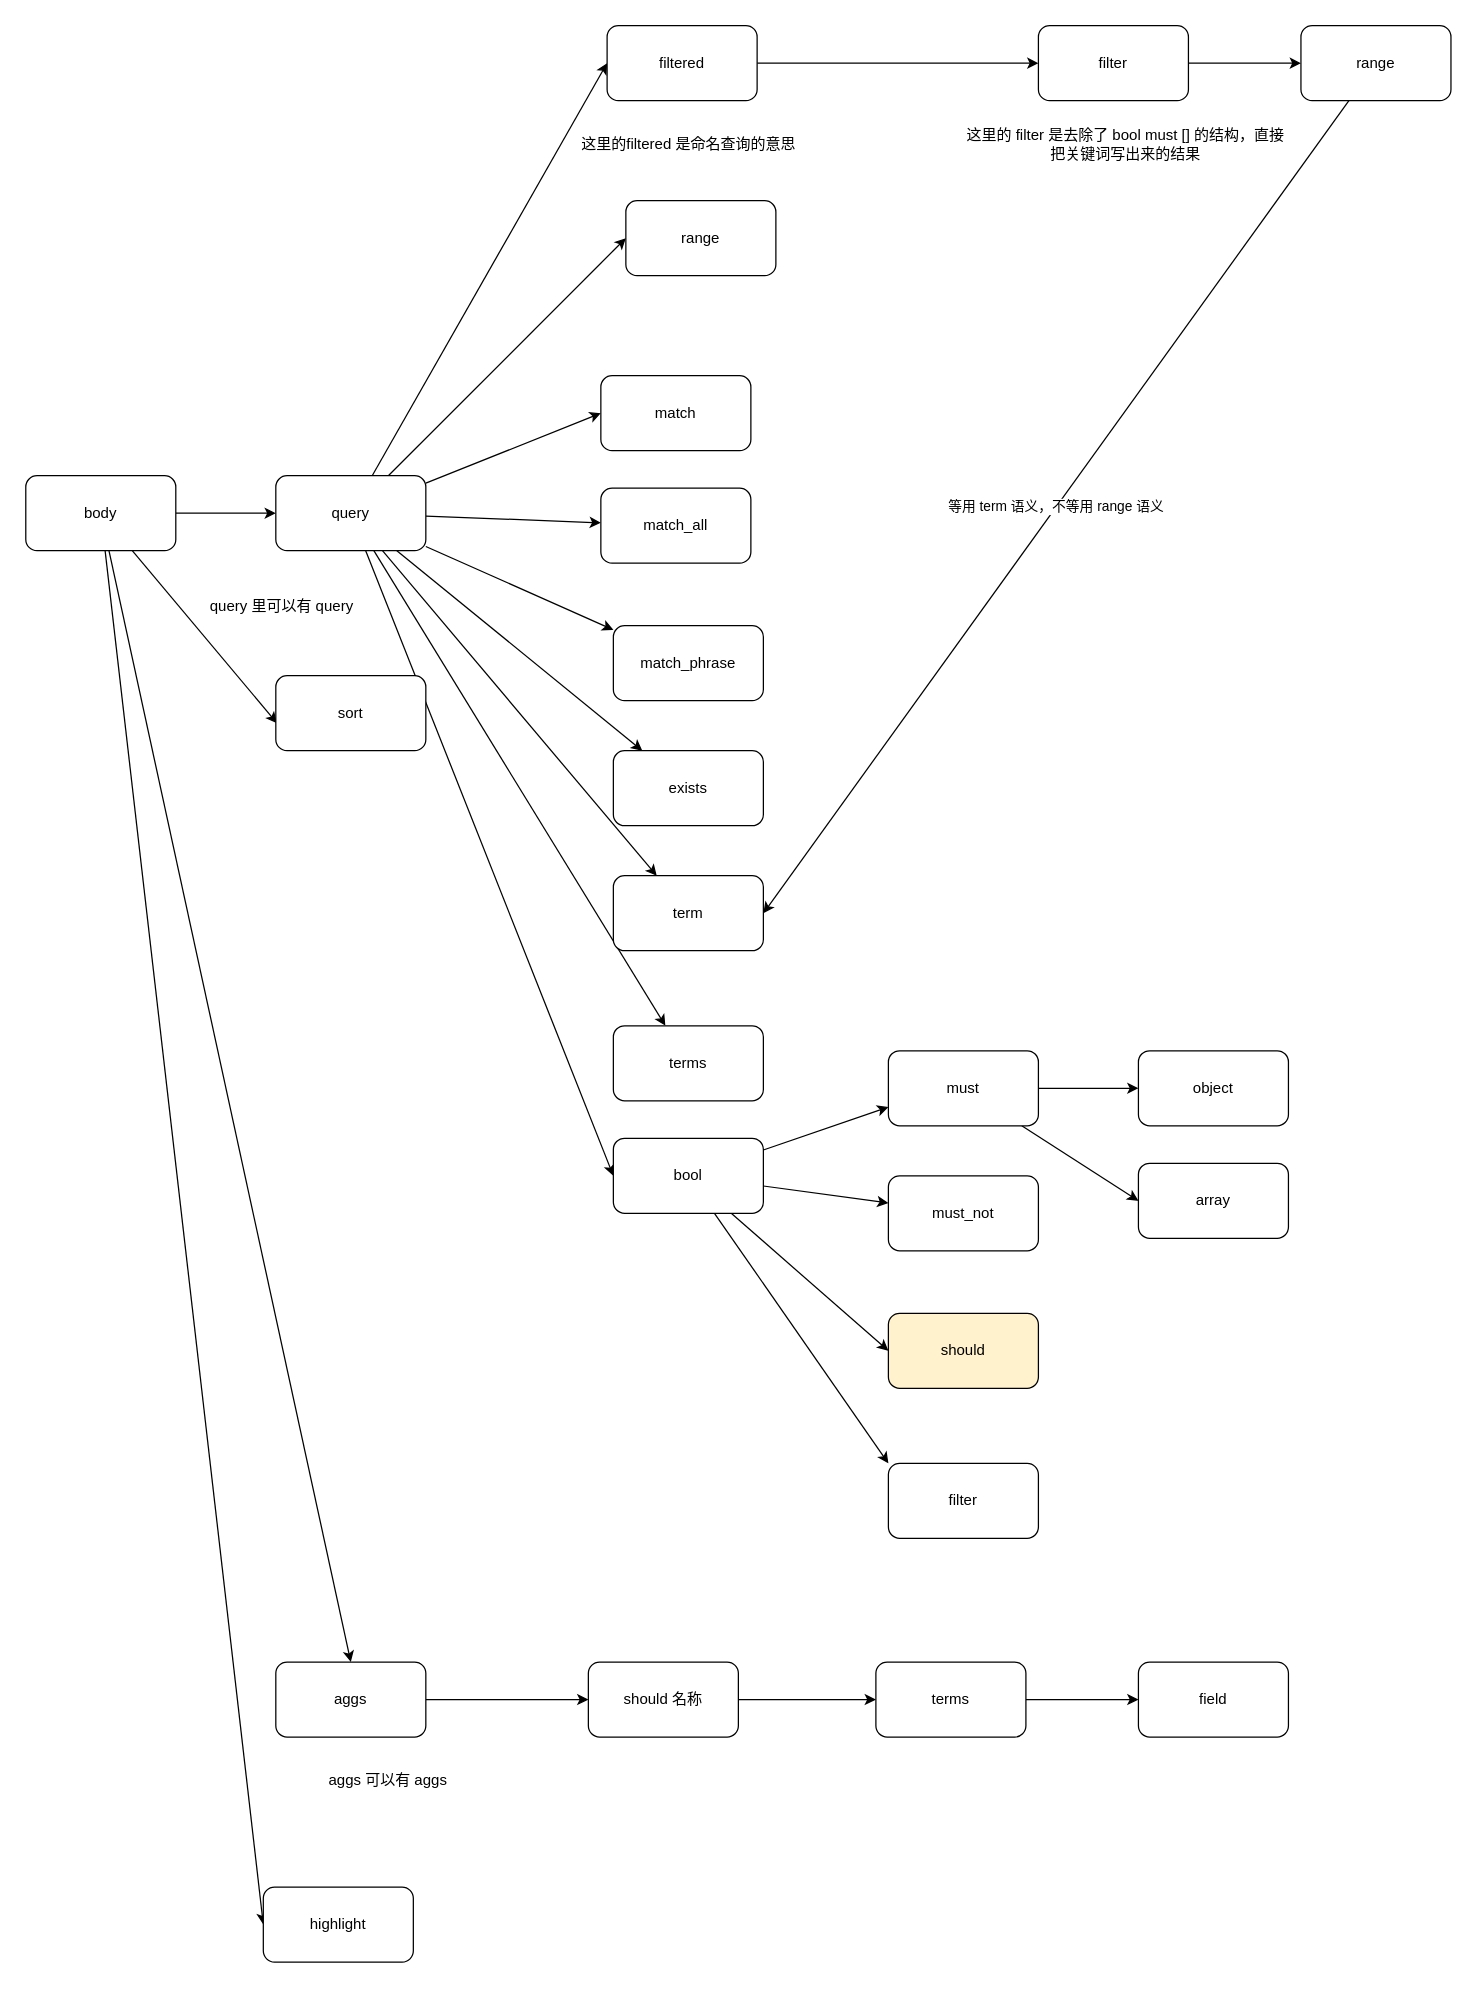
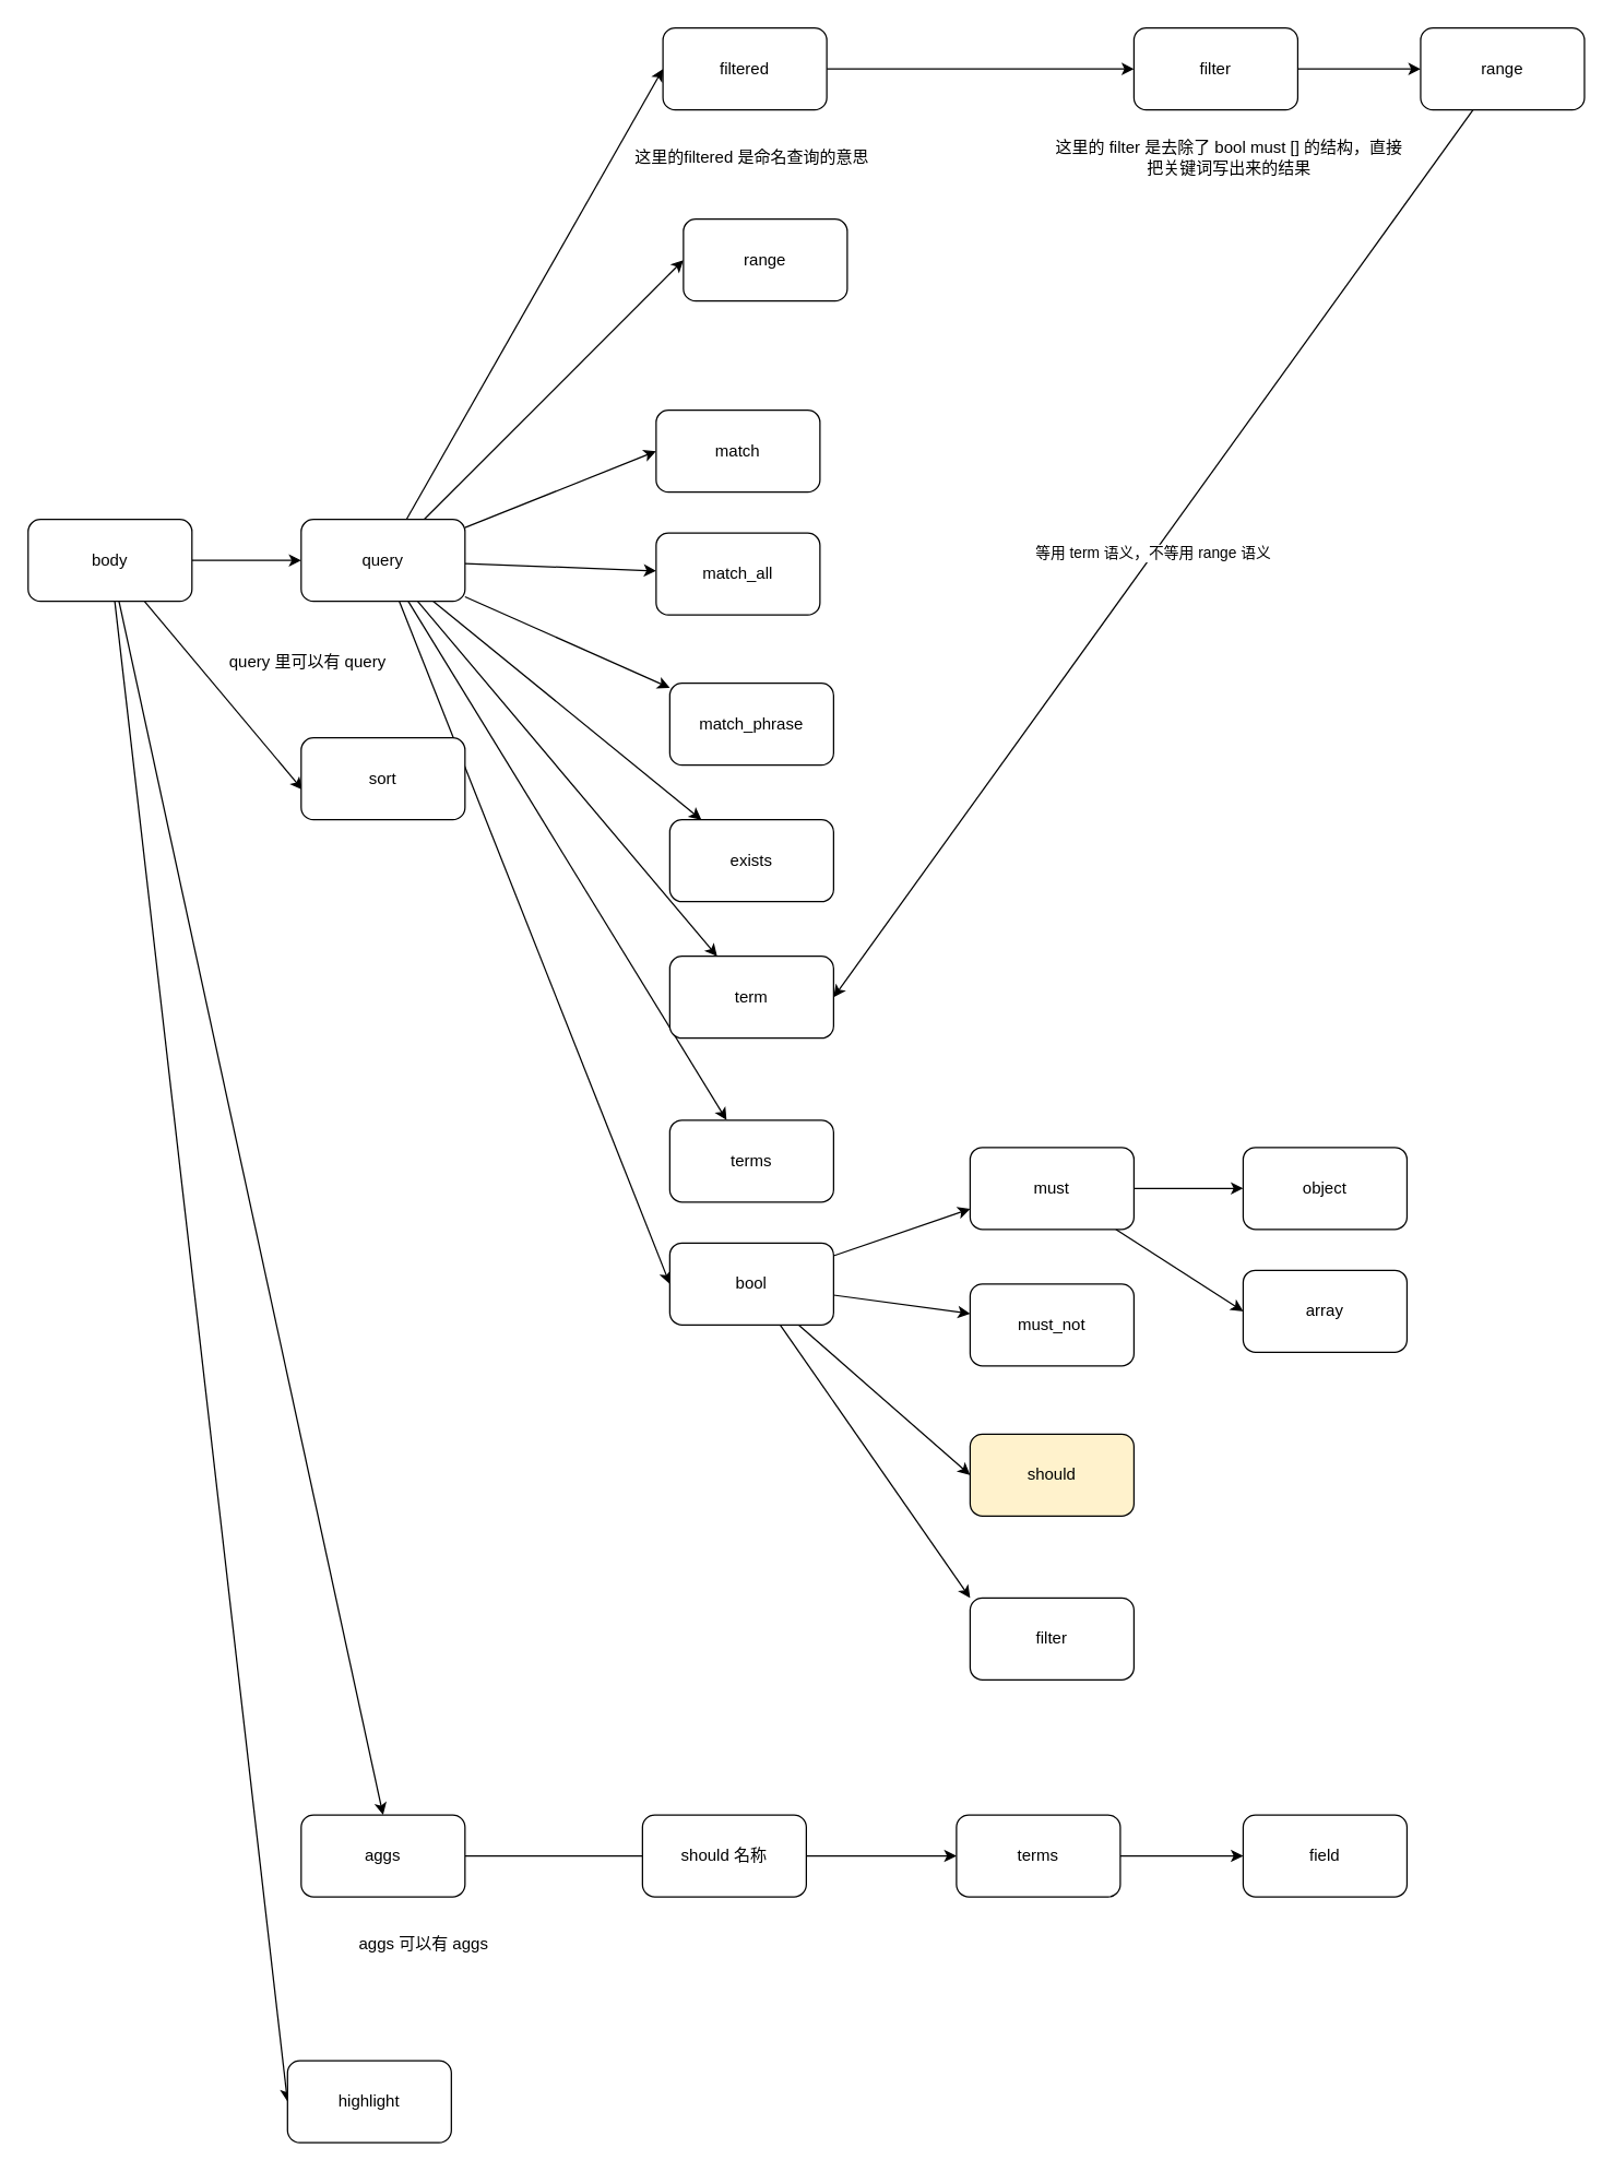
- <mxCell id="18" style="edgeStyle=none;rounded=0;orthogonalLoop=1;jettySize=auto;html=1;entryX=0;entryY=0.5;entryDx=0;entryDy=0;" parent="1" source="19" target="47" edge="1"><mxGeometry relative="1" as="geometry" /></mxCell>
+ <mxCell id="18" style="edgeStyle=none;rounded=0;orthogonalLoop=1;jettySize=auto;html=1;entryX=0;entryY=0.5;entryDx=0;entryDy=0;endArrow=none;" parent="1" source="19" target="47" edge="1"><mxGeometry relative="1" as="geometry" /></mxCell>
